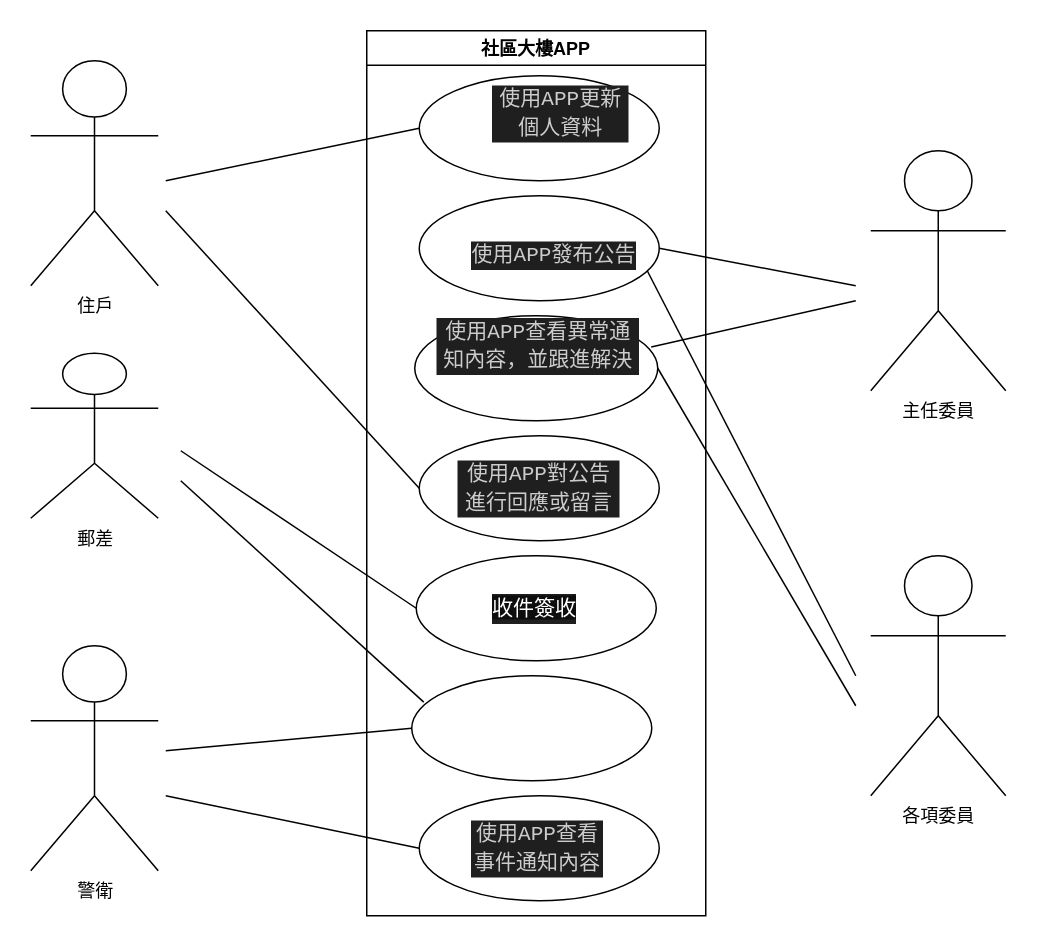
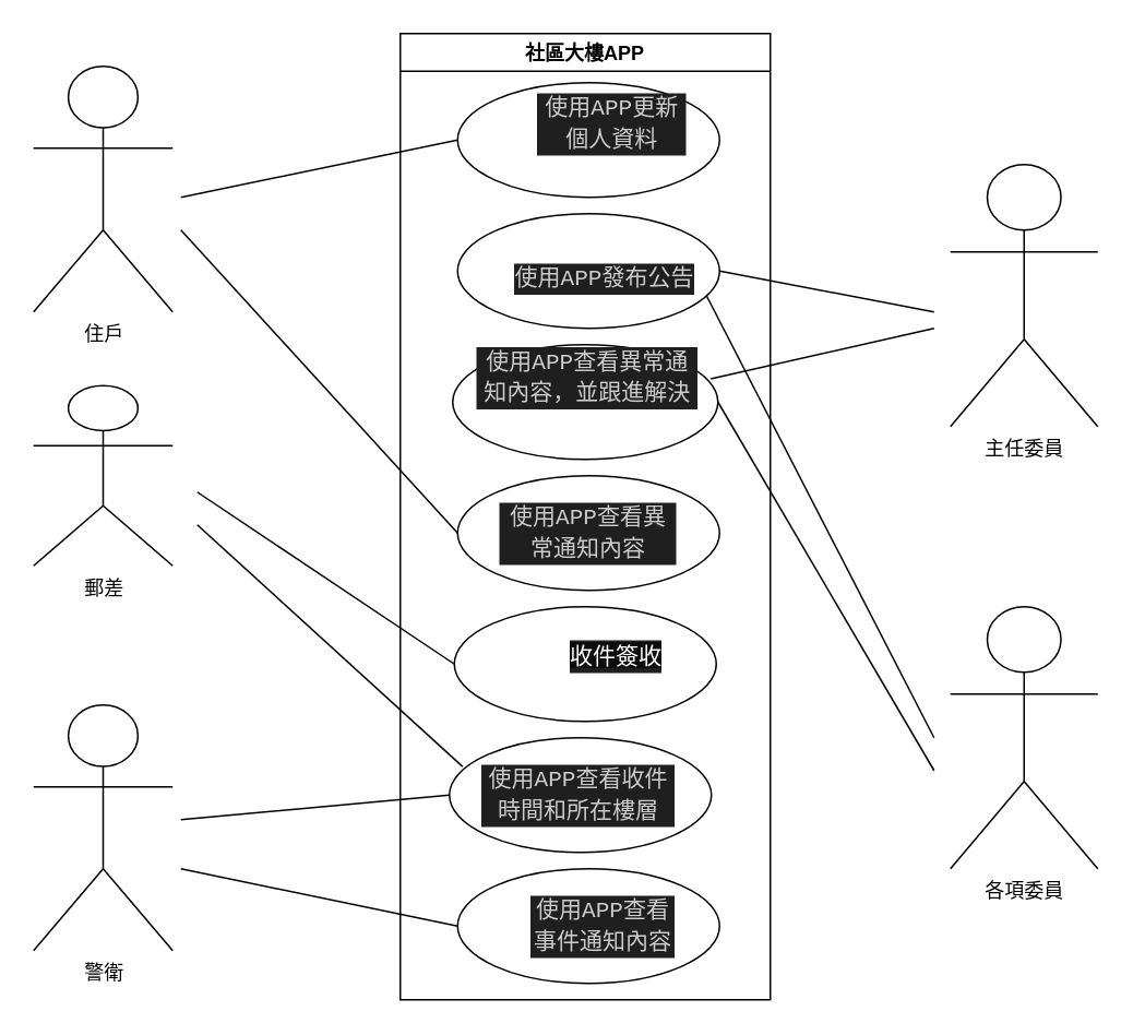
- <mxCell id="11" value="&lt;div style=&quot;color: rgb(204, 204, 204); background-color: rgb(31, 31, 31); font-family: Consolas, &amp;quot;Courier New&amp;quot;, monospace; font-size: 14px; line-height: 19px;&quot;&gt;使用APP對公告進行回應或留言&lt;/div&gt;" style="text;strokeColor=none;align=center;fillColor=none;html=1;verticalAlign=middle;whiteSpace=wrap;rounded=0;" vertex="1" parent="9"><mxGeometry x="25" y="20" width="110" height="30" as="geometry" /></mxCell>
+ <mxCell id="11" value="&lt;div style=&quot;color: rgb(204, 204, 204); background-color: rgb(31, 31, 31); font-family: Consolas, &amp;quot;Courier New&amp;quot;, monospace; font-size: 14px; line-height: 19px;&quot;&gt;使用APP查看異常通知內容&lt;/div&gt;" style="text;strokeColor=none;align=center;fillColor=none;html=1;verticalAlign=middle;whiteSpace=wrap;rounded=0;" vertex="1" parent="9"><mxGeometry x="25" y="20" width="110" height="30" as="geometry" /></mxCell>
- <mxCell id="20" value="&lt;div style=&quot;color: rgb(204, 204, 204); background-color: rgb(31, 31, 31); font-family: Consolas, &amp;quot;Courier New&amp;quot;, monospace; font-size: 14px; line-height: 19px;&quot;&gt;&lt;span style=&quot;color: rgb(255, 255, 255); font-family: &amp;quot;Söhne Mono&amp;quot;, Monaco, &amp;quot;Andale Mono&amp;quot;, &amp;quot;Ubuntu Mono&amp;quot;, monospace; text-align: left; background-color: rgb(13, 13, 13);&quot;&gt;收件簽收&lt;/span&gt;&lt;br&gt;&lt;/div&gt;" style="text;strokeColor=none;align=center;fillColor=none;html=1;verticalAlign=middle;whiteSpace=wrap;rounded=0;" vertex="1" parent="18"><mxGeometry x="29" y="20" width="100" height="30" as="geometry" /></mxCell>
+ <mxCell id="20" value="&lt;div style=&quot;color: rgb(204, 204, 204); background-color: rgb(31, 31, 31); font-family: Consolas, &amp;quot;Courier New&amp;quot;, monospace; font-size: 14px; line-height: 19px;&quot;&gt;&lt;span style=&quot;color: rgb(255, 255, 255); font-family: &amp;quot;Söhne Mono&amp;quot;, Monaco, &amp;quot;Andale Mono&amp;quot;, &amp;quot;Ubuntu Mono&amp;quot;, monospace; text-align: left; background-color: rgb(13, 13, 13);&quot;&gt;收件簽收&lt;/span&gt;&lt;br&gt;&lt;/div&gt;" style="text;strokeColor=none;align=center;fillColor=none;html=1;verticalAlign=middle;whiteSpace=wrap;rounded=0;" vertex="1" parent="18"><mxGeometry x="49" y="15" width="100" height="30" as="geometry" /></mxCell>
+ <mxCell id="23" value="&lt;div style=&quot;color: rgb(204, 204, 204); background-color: rgb(31, 31, 31); font-family: Consolas, &amp;quot;Courier New&amp;quot;, monospace; font-size: 14px; line-height: 19px;&quot;&gt;使用APP查看收件時間和所在樓層&lt;/div&gt;" style="text;strokeColor=none;align=center;fillColor=none;html=1;verticalAlign=middle;whiteSpace=wrap;rounded=0;" vertex="1" parent="21"><mxGeometry x="19" y="20" width="120" height="30" as="geometry" /></mxCell>
- <mxCell id="17" value="&lt;div style=&quot;color: rgb(204, 204, 204); background-color: rgb(31, 31, 31); font-family: Consolas, &amp;quot;Courier New&amp;quot;, monospace; font-size: 14px; line-height: 19px;&quot;&gt;使用APP查看事件通知內容&lt;/div&gt;" style="text;strokeColor=none;align=center;fillColor=none;html=1;verticalAlign=middle;whiteSpace=wrap;rounded=0;" vertex="1" parent="15"><mxGeometry x="34" y="20" width="90" height="30" as="geometry" /></mxCell>
+ <mxCell id="17" value="&lt;div style=&quot;color: rgb(204, 204, 204); background-color: rgb(31, 31, 31); font-family: Consolas, &amp;quot;Courier New&amp;quot;, monospace; font-size: 14px; line-height: 19px;&quot;&gt;使用APP查看事件通知內容&lt;/div&gt;" style="text;strokeColor=none;align=center;fillColor=none;html=1;verticalAlign=middle;whiteSpace=wrap;rounded=0;" vertex="1" parent="15"><mxGeometry x="44" y="20" width="90" height="30" as="geometry" /></mxCell>
